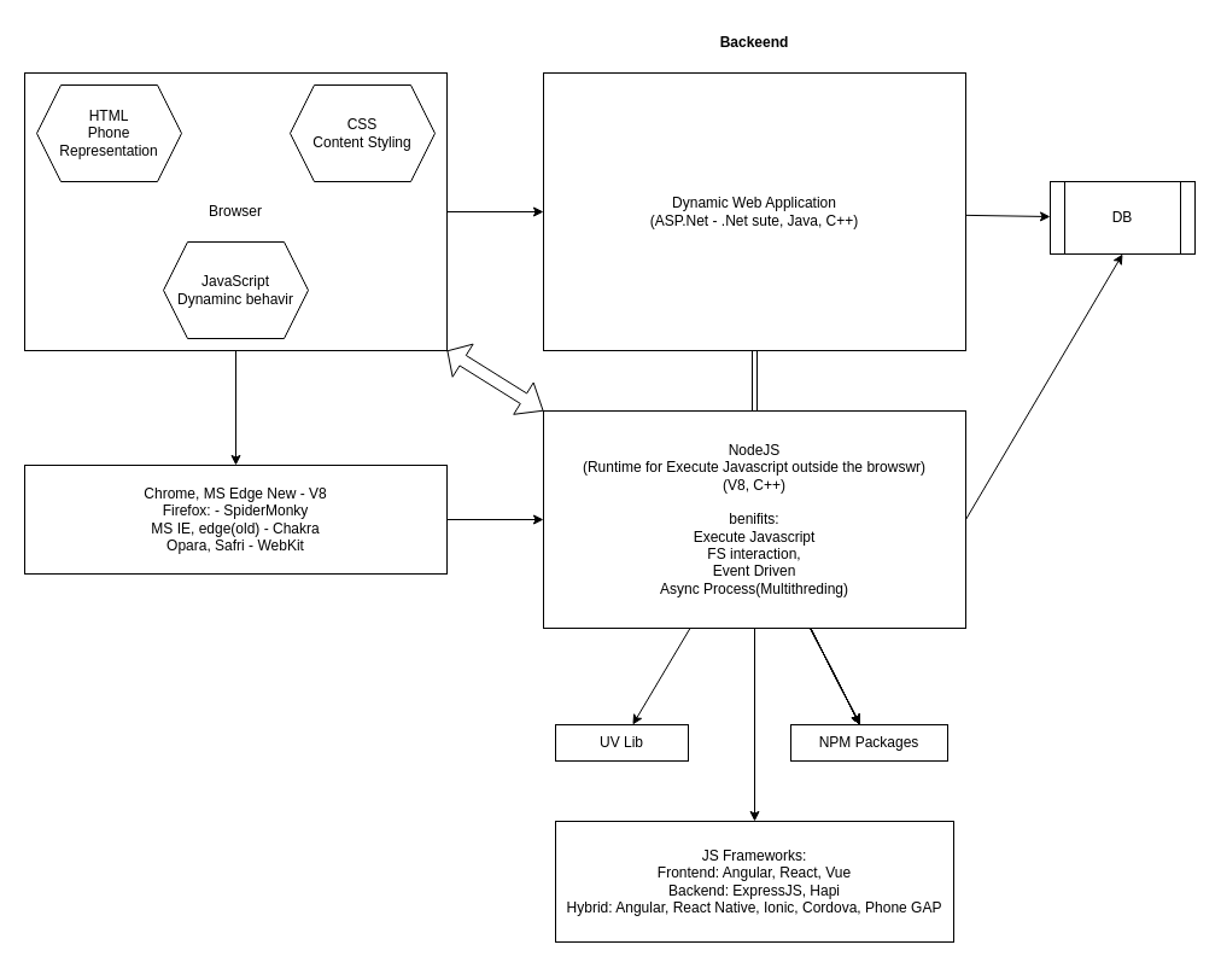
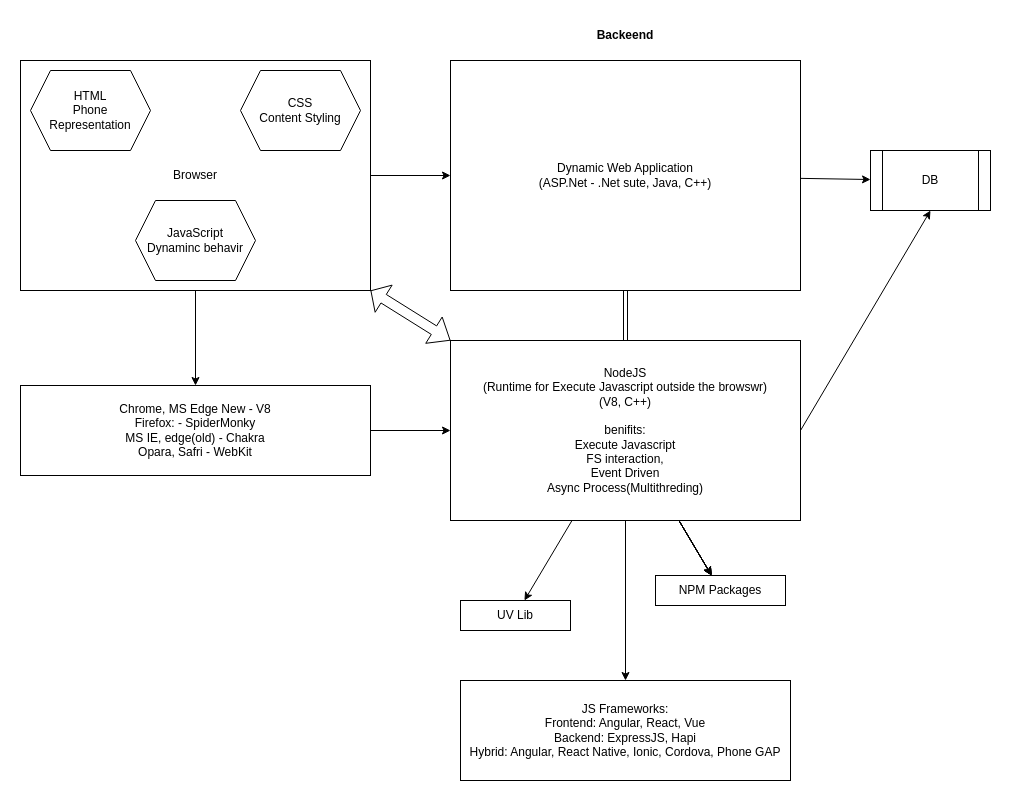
- <mxCell id="25" value="NPM Packages" style="rounded=0;whiteSpace=wrap;html=1;" vertex="1" parent="1"><mxGeometry x="655" y="600" width="130" height="30" as="geometry" /></mxCell>
+ <mxCell id="25" value="NPM Packages" style="rounded=0;whiteSpace=wrap;html=1;" vertex="1" parent="1"><mxGeometry x="655" y="575" width="130" height="30" as="geometry" /></mxCell>
